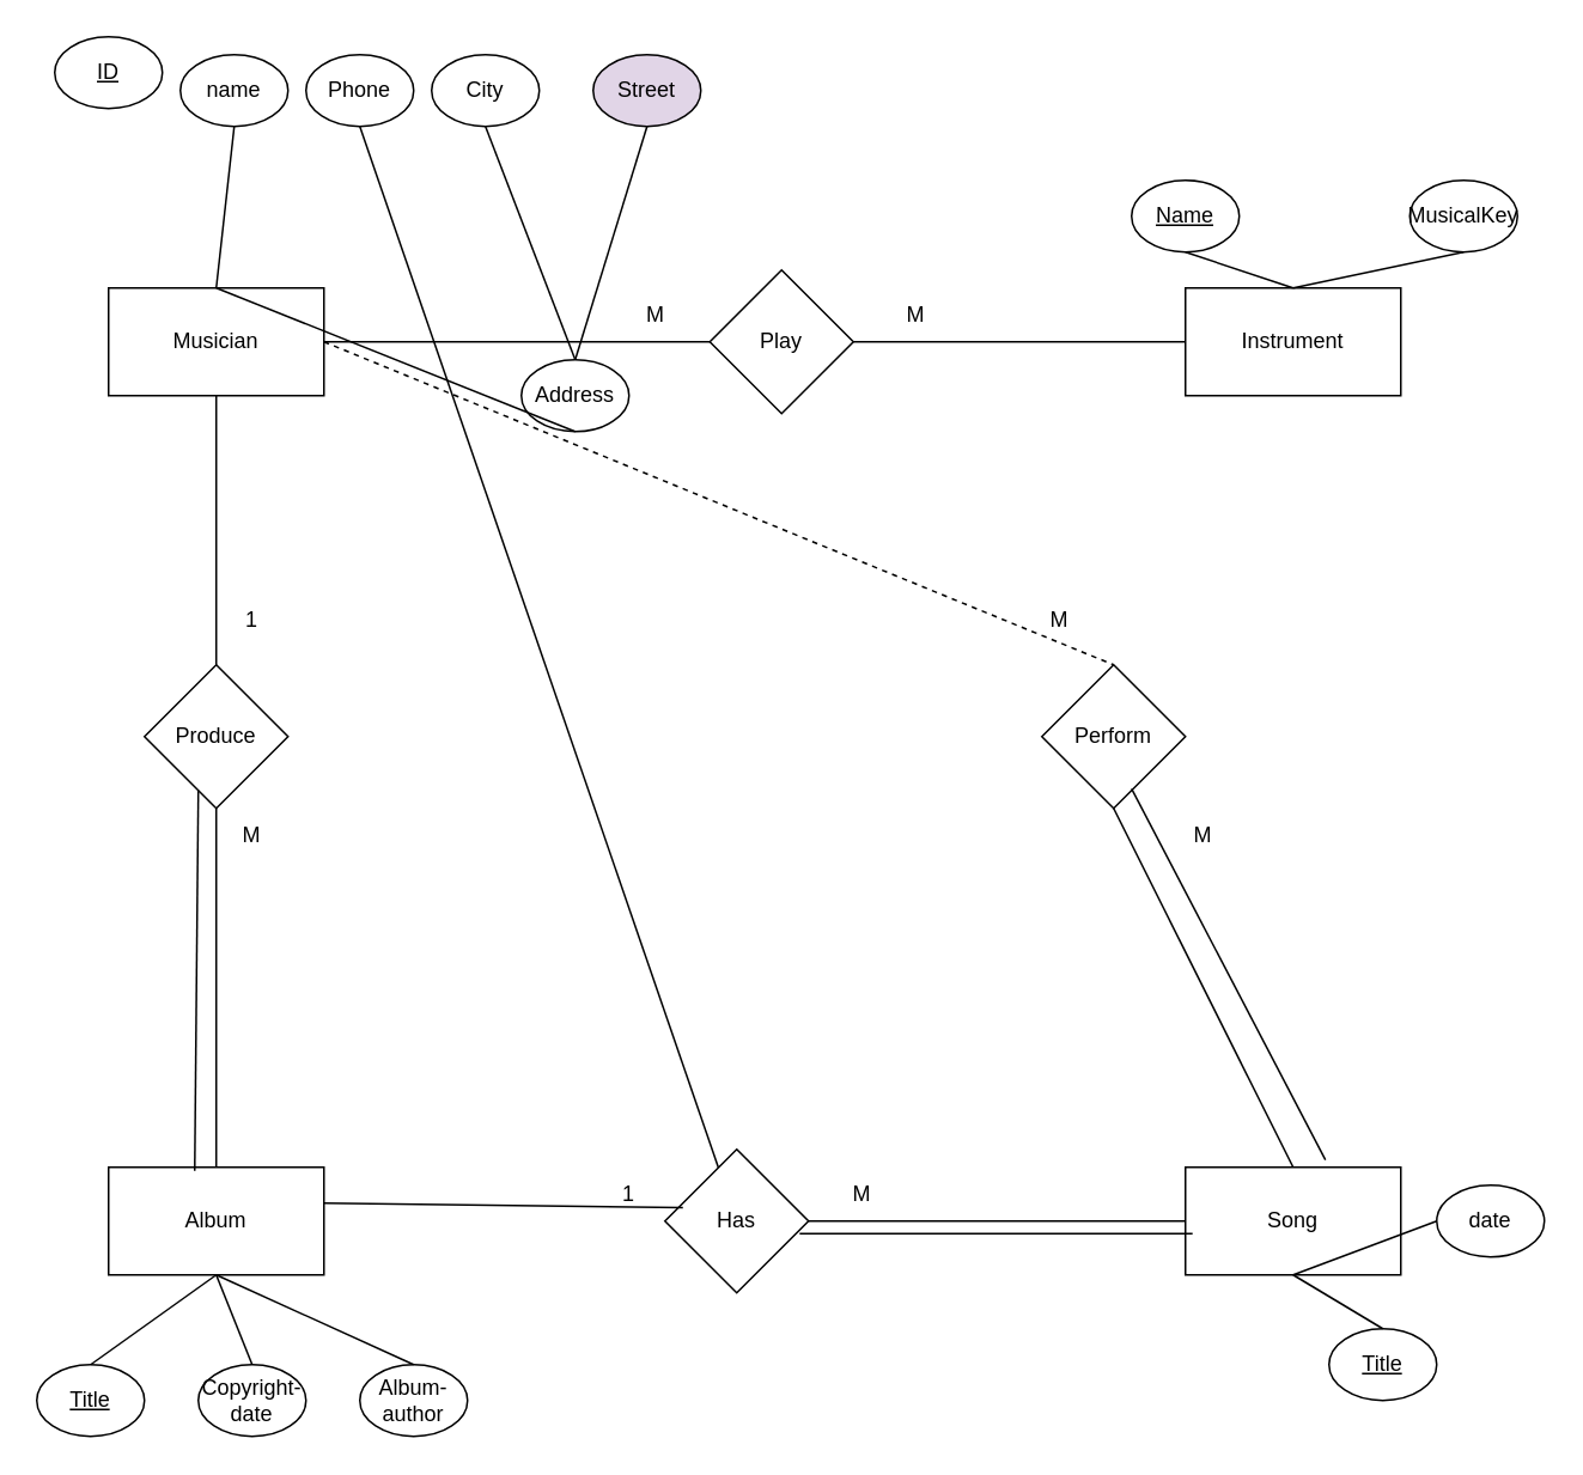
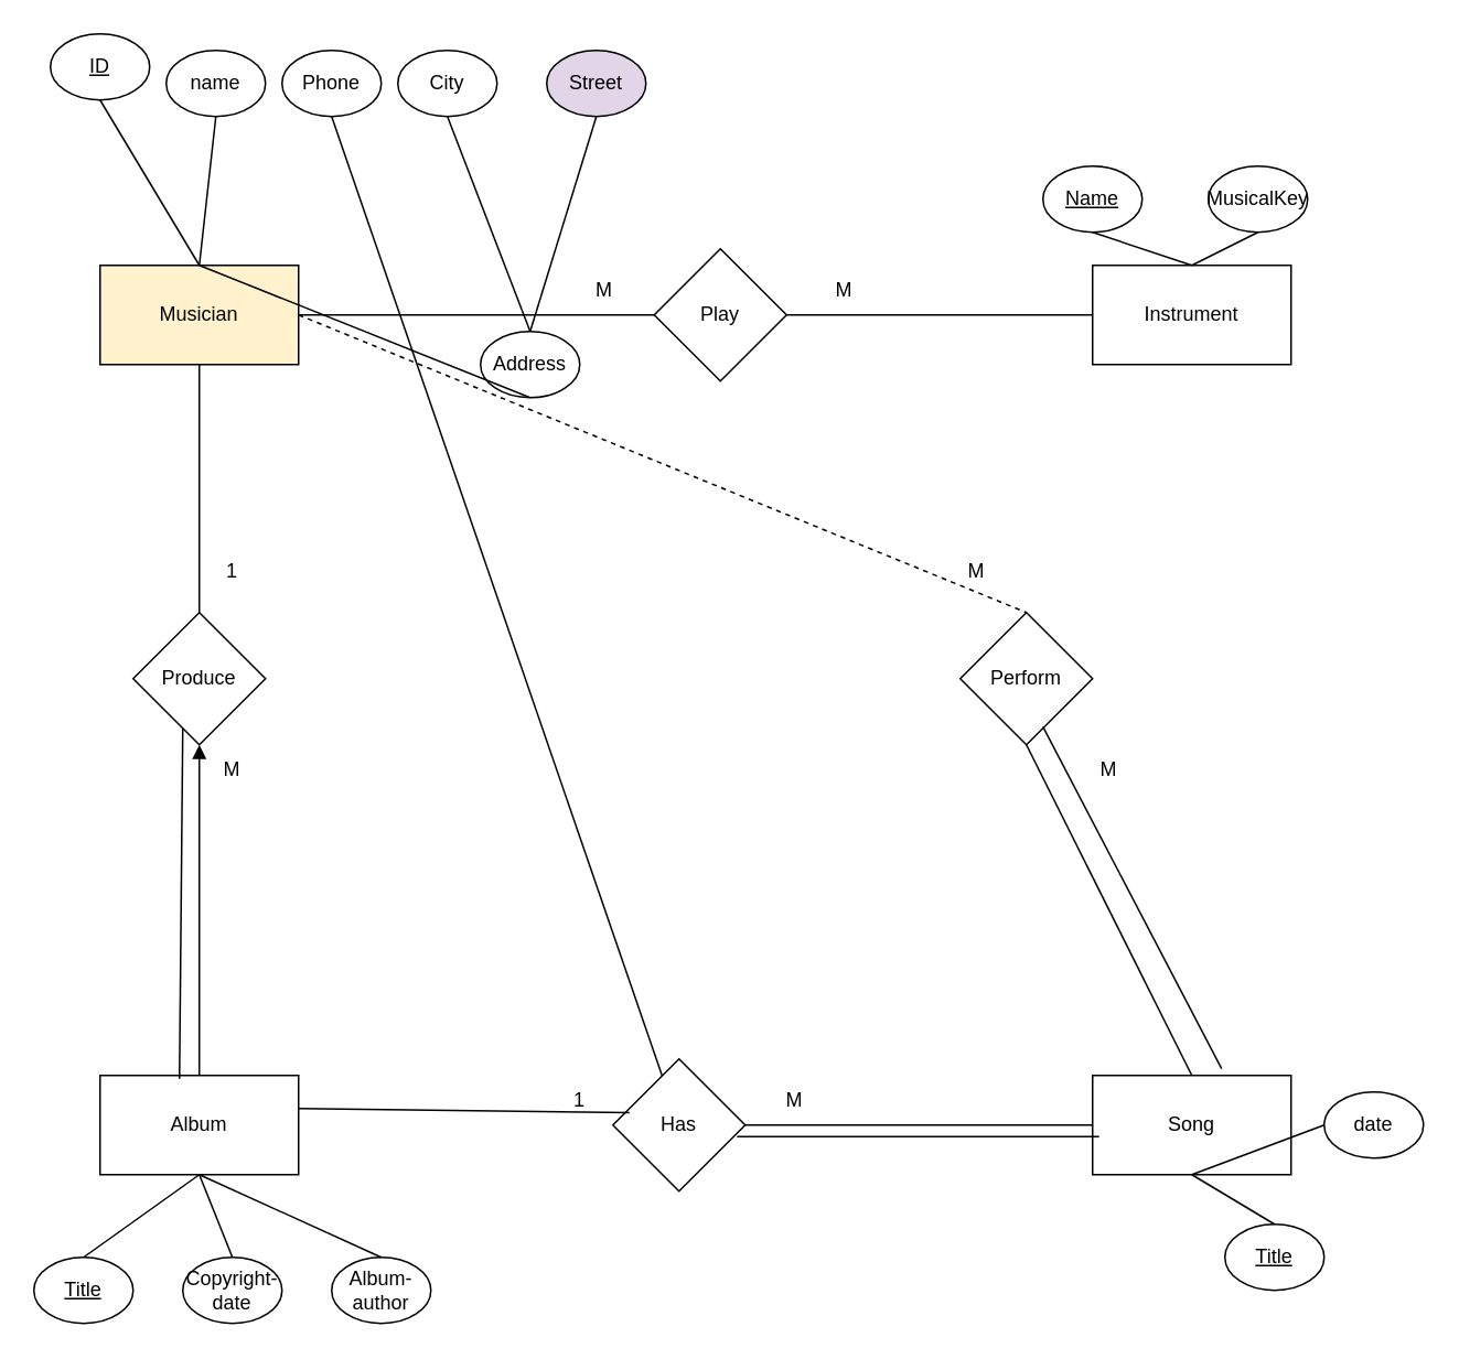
+ <mxCell id="43" value="" style="endArrow=none;html=1;rounded=0;entryX=0.5;entryY=0;entryDx=0;entryDy=0;exitX=0.5;exitY=1;exitDx=0;exitDy=0;" edge="1" parent="1" source="19" target="2"><mxGeometry width="50" height="50" relative="1" as="geometry"><mxPoint x="410" y="500" as="sourcePoint" /><mxPoint x="460" y="450" as="targetPoint" /></mxGeometry></mxCell>
- <mxCell id="20" value="MusicalKey" style="ellipse;whiteSpace=wrap;html=1;" vertex="1" parent="1"><mxGeometry x="785" y="100" width="60" height="40" as="geometry" /></mxCell>
+ <mxCell id="20" value="MusicalKey" style="ellipse;whiteSpace=wrap;html=1;" vertex="1" parent="1"><mxGeometry x="730" y="100" width="60" height="40" as="geometry" /></mxCell>
- <mxCell id="2" value="Musician" style="rounded=0;whiteSpace=wrap;html=1;" vertex="1" parent="1"><mxGeometry x="60" y="160" width="120" height="60" as="geometry" /></mxCell>
+ <mxCell id="2" value="Musician" style="rounded=0;whiteSpace=wrap;html=1;fillColor=#fff2cc;" vertex="1" parent="1"><mxGeometry x="60" y="160" width="120" height="60" as="geometry" /></mxCell>
- <mxCell id="10" value="" style="endArrow=none;html=1;rounded=0;entryX=0.5;entryY=1;entryDx=0;entryDy=0;exitX=0.5;exitY=0;exitDx=0;exitDy=0;" edge="1" parent="1" source="5" target="7"><mxGeometry width="50" height="50" relative="1" as="geometry"><mxPoint x="410" y="500" as="sourcePoint" /><mxPoint x="460" y="450" as="targetPoint" /></mxGeometry></mxCell>
+ <mxCell id="10" value="" style="endArrow=block;html=1;rounded=0;entryX=0.5;entryY=1;entryDx=0;entryDy=0;exitX=0.5;exitY=0;exitDx=0;exitDy=0;" edge="1" parent="1" source="5" target="7"><mxGeometry width="50" height="50" relative="1" as="geometry"><mxPoint x="410" y="500" as="sourcePoint" /><mxPoint x="460" y="450" as="targetPoint" /></mxGeometry></mxCell>
